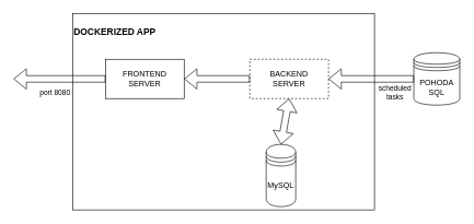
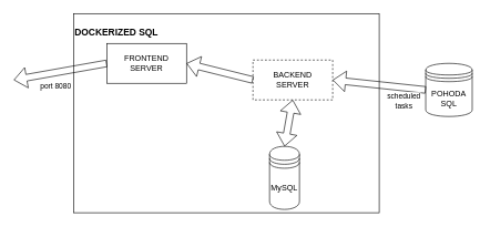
- <mxCell id="2" value="&lt;h3 style=&quot;&quot;&gt;&lt;span style=&quot;background-color: initial;&quot;&gt;DOCKERIZED APP&lt;/span&gt;&lt;/h3&gt;" style="rounded=0;whiteSpace=wrap;html=1;align=left;verticalAlign=top;" vertex="1" parent="1"><mxGeometry x="110" y="20" width="460" height="300" as="geometry" /></mxCell>
+ <mxCell id="2" value="&lt;h3 style=&quot;&quot;&gt;&lt;span style=&quot;background-color: initial;&quot;&gt;DOCKERIZED SQL&lt;/span&gt;&lt;/h3&gt;" style="rounded=0;whiteSpace=wrap;html=1;align=left;verticalAlign=top;" vertex="1" parent="1"><mxGeometry x="110" y="20" width="460" height="300" as="geometry" /></mxCell>
- <mxCell id="5" value="FRONTEND&lt;br&gt;SERVER" style="rounded=0;whiteSpace=wrap;html=1;" vertex="1" parent="1"><mxGeometry x="160" y="90" width="120" height="60" as="geometry" /></mxCell>
+ <mxCell id="5" value="FRONTEND&lt;br&gt;SERVER" style="rounded=0;whiteSpace=wrap;html=1;" vertex="1" parent="1"><mxGeometry x="160" y="65" width="120" height="60" as="geometry" /></mxCell>
- <mxCell id="7" value="POHODA&lt;br&gt;SQL" style="shape=datastore;whiteSpace=wrap;html=1;" vertex="1" parent="1"><mxGeometry x="630" y="80" width="70" height="80" as="geometry" /></mxCell>
+ <mxCell id="7" value="POHODA&lt;br&gt;SQL" style="shape=datastore;whiteSpace=wrap;html=1;" vertex="1" parent="1"><mxGeometry x="640" y="95" width="70" height="80" as="geometry" /></mxCell>
